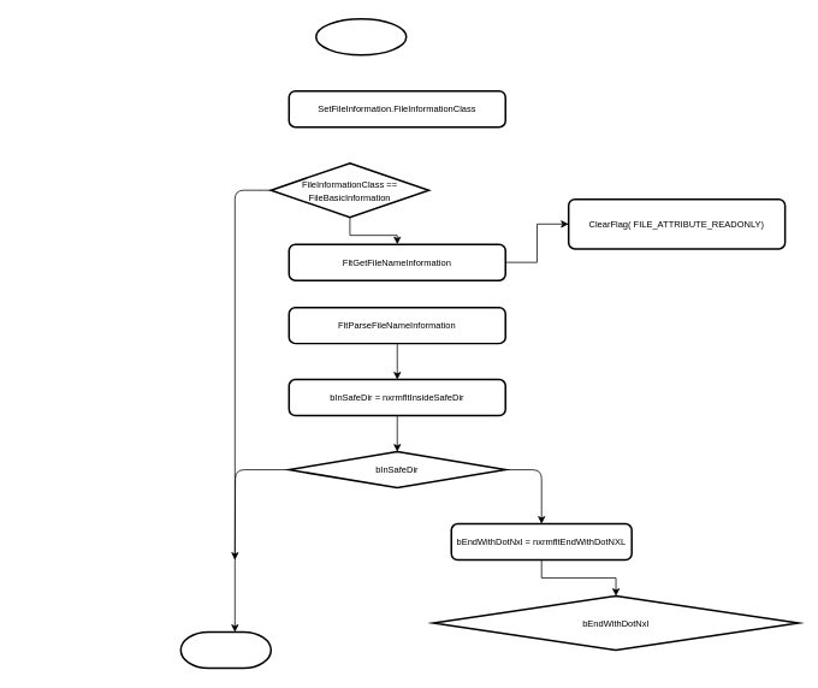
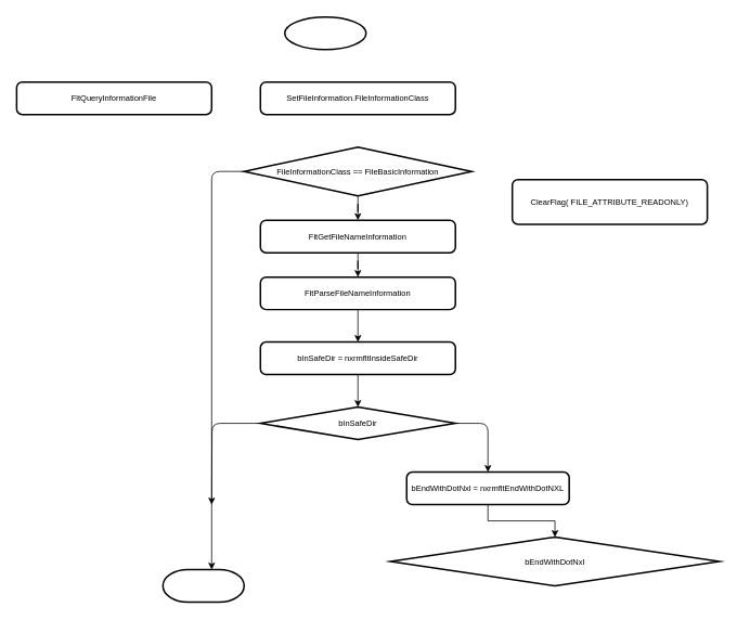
+ <mxCell id="6" value="&lt;font style=&quot;font-size: 10px&quot;&gt;FltQueryInformationFile&lt;/font&gt;" style="rounded=1;whiteSpace=wrap;html=1;absoluteArcSize=1;arcSize=14;strokeWidth=2;" vertex="1" parent="1"><mxGeometry x="20" y="100" width="240" height="40" as="geometry" /></mxCell>
- <mxCell id="5" value="&lt;font style=&quot;font-size: 10px&quot;&gt;FileInformationClass == FileBasicInformation&lt;/font&gt;" style="strokeWidth=2;html=1;shape=mxgraph.flowchart.decision;whiteSpace=wrap;" vertex="1" parent="1"><mxGeometry x="300" y="180" width="175" height="60" as="geometry" /></mxCell>
+ <mxCell id="5" value="&lt;font style=&quot;font-size: 10px&quot;&gt;FileInformationClass == FileBasicInformation&lt;/font&gt;" style="strokeWidth=2;html=1;shape=mxgraph.flowchart.decision;whiteSpace=wrap;" vertex="1" parent="1"><mxGeometry x="300" y="180" width="280" height="60" as="geometry" /></mxCell>
- <mxCell id="7" value="" style="edgeStyle=orthogonalEdgeStyle;rounded=0;orthogonalLoop=1;jettySize=auto;html=1;" edge="1" parent="1" source="8" target="10"><mxGeometry relative="1" as="geometry" /></mxCell>
+ <mxCell id="7" value="" style="edgeStyle=orthogonalEdgeStyle;rounded=0;orthogonalLoop=1;jettySize=auto;html=1;" edge="1" parent="1" source="8" target="17"><mxGeometry relative="1" as="geometry" /></mxCell>
